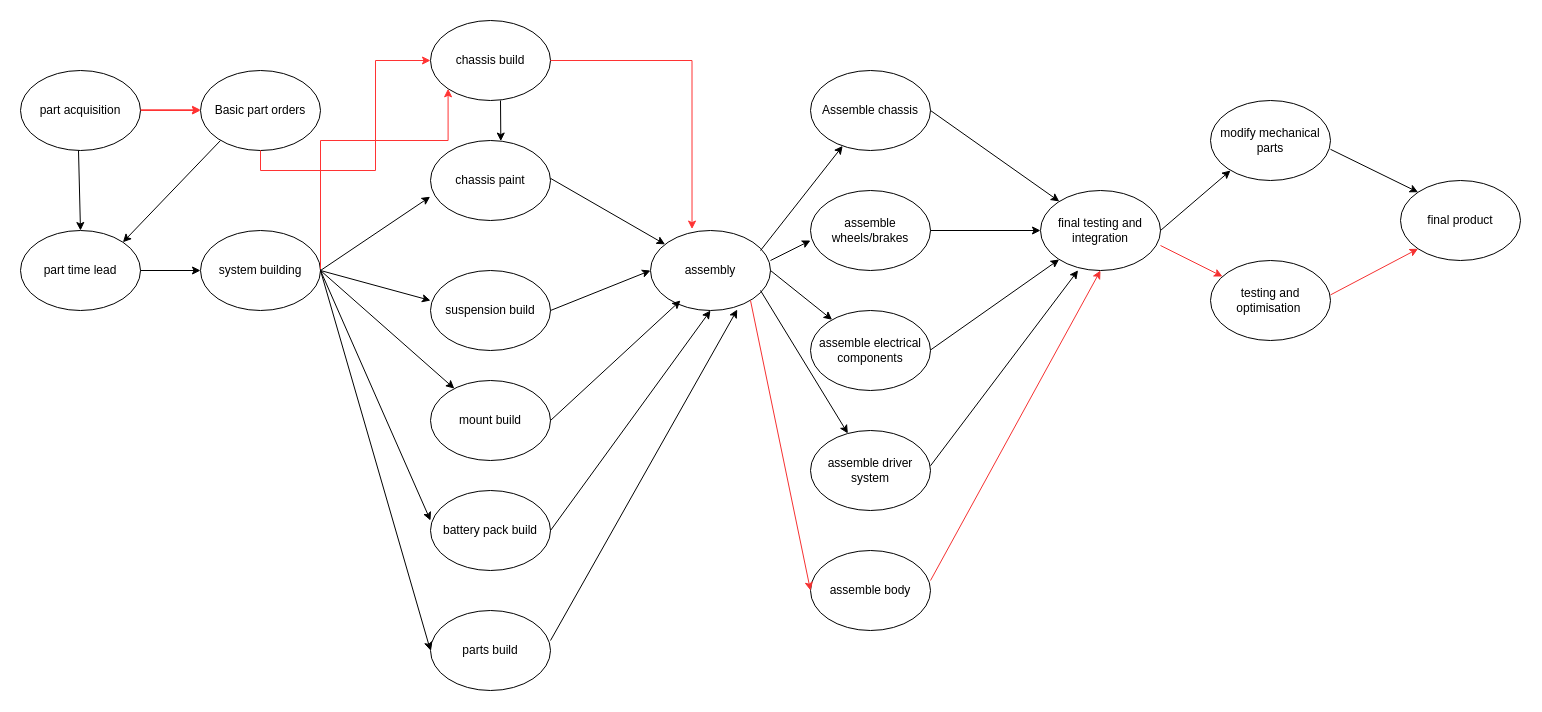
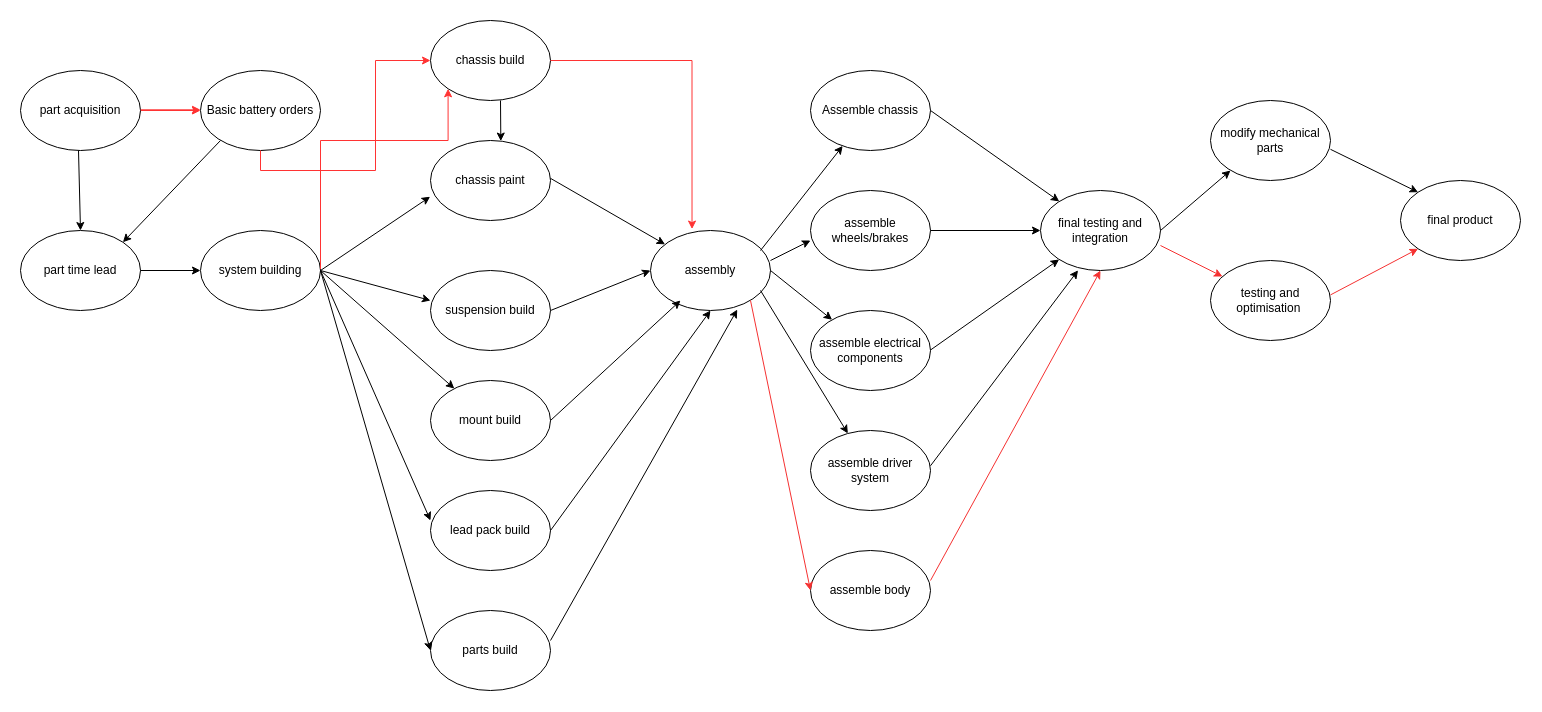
- <mxCell id="2" value="Basic part orders" style="ellipse;whiteSpace=wrap;html=1;" vertex="1" parent="1"><mxGeometry x="200" y="70" width="120" height="80" as="geometry" /></mxCell>
+ <mxCell id="2" value="Basic battery orders" style="ellipse;whiteSpace=wrap;html=1;" vertex="1" parent="1"><mxGeometry x="200" y="70" width="120" height="80" as="geometry" /></mxCell>
- <mxCell id="8" value="battery pack build" style="ellipse;whiteSpace=wrap;html=1;" vertex="1" parent="1"><mxGeometry x="430" y="490" width="120" height="80" as="geometry" /></mxCell>
+ <mxCell id="8" value="lead pack build" style="ellipse;whiteSpace=wrap;html=1;" vertex="1" parent="1"><mxGeometry x="430" y="490" width="120" height="80" as="geometry" /></mxCell>
